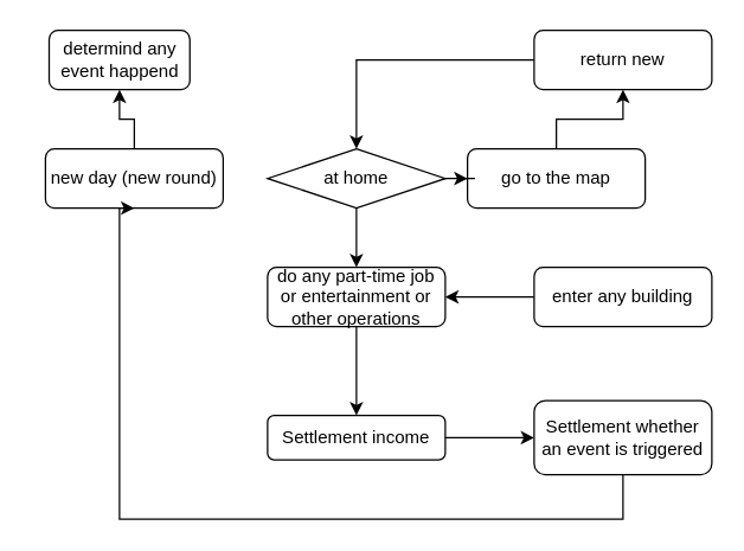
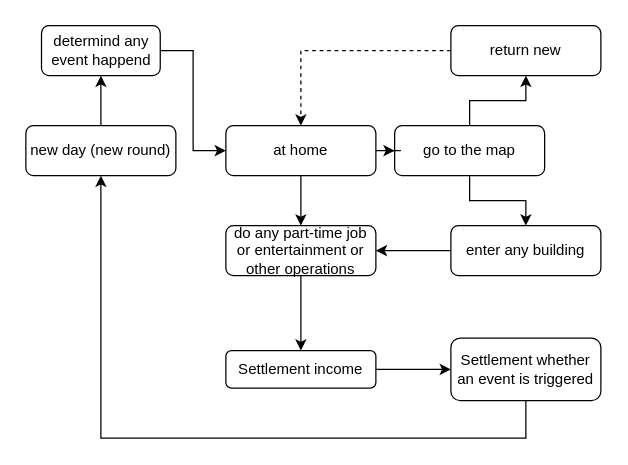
- <mxCell id="15" style="edgeStyle=orthogonalEdgeStyle;rounded=0;orthogonalLoop=1;jettySize=auto;html=1;entryX=0.5;entryY=0;entryDx=0;entryDy=0;" parent="1" source="16" target="19" edge="1"><mxGeometry relative="1" as="geometry" /></mxCell>
+ <mxCell id="15" style="edgeStyle=orthogonalEdgeStyle;rounded=0;orthogonalLoop=1;jettySize=auto;html=1;entryX=0.5;entryY=0;entryDx=0;entryDy=0;dashed=1;" parent="1" source="16" target="19" edge="1"><mxGeometry relative="1" as="geometry" /></mxCell>
+ <mxCell id="20" style="edgeStyle=orthogonalEdgeStyle;rounded=0;orthogonalLoop=1;jettySize=auto;html=1;entryX=0;entryY=0.5;entryDx=0;entryDy=0;" edge="1" parent="1" source="21" target="19"><mxGeometry relative="1" as="geometry" /></mxCell>
- <mxCell id="3" value="new day (new round)" style="rounded=1;whiteSpace=wrap;html=1;fontSize=12;glass=0;strokeWidth=1;shadow=0;" parent="1" vertex="1"><mxGeometry x="30" y="100" width="120" height="40" as="geometry" /></mxCell>
+ <mxCell id="3" value="new day (new round)" style="rounded=1;whiteSpace=wrap;html=1;fontSize=12;glass=0;strokeWidth=1;shadow=0;" parent="1" vertex="1"><mxGeometry x="20" y="100" width="120" height="40" as="geometry" /></mxCell>
- <mxCell id="19" value="at home" style="rhombus;whiteSpace=wrap;html=1;" parent="1" vertex="1"><mxGeometry x="180" y="100" width="120" height="40" as="geometry" /></mxCell>
+ <mxCell id="19" value="at home" style="rounded=1;whiteSpace=wrap;html=1;" parent="1" vertex="1"><mxGeometry x="180" y="100" width="120" height="40" as="geometry" /></mxCell>
+ <mxCell id="4" style="edgeStyle=orthogonalEdgeStyle;rounded=0;orthogonalLoop=1;jettySize=auto;html=1;entryX=0.5;entryY=0;entryDx=0;entryDy=0;" parent="1" source="6" target="8" edge="1"><mxGeometry relative="1" as="geometry" /></mxCell>
